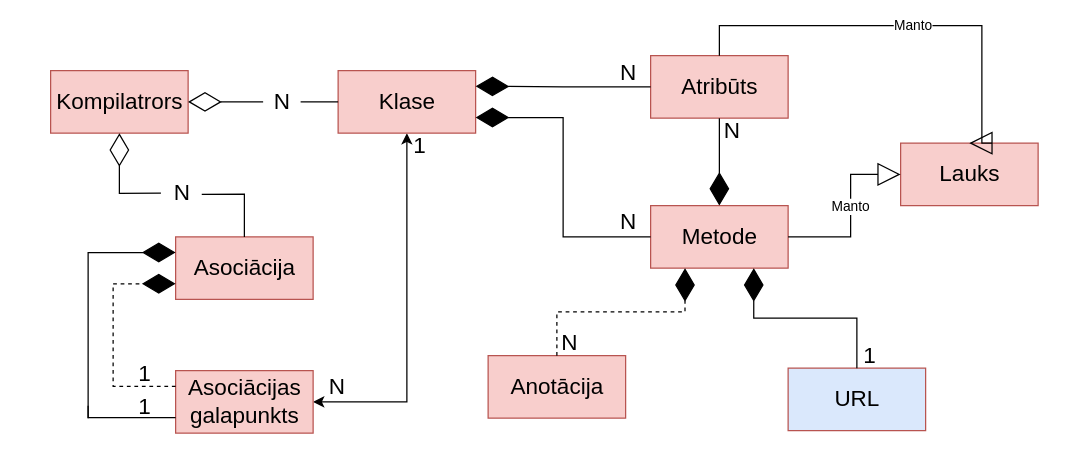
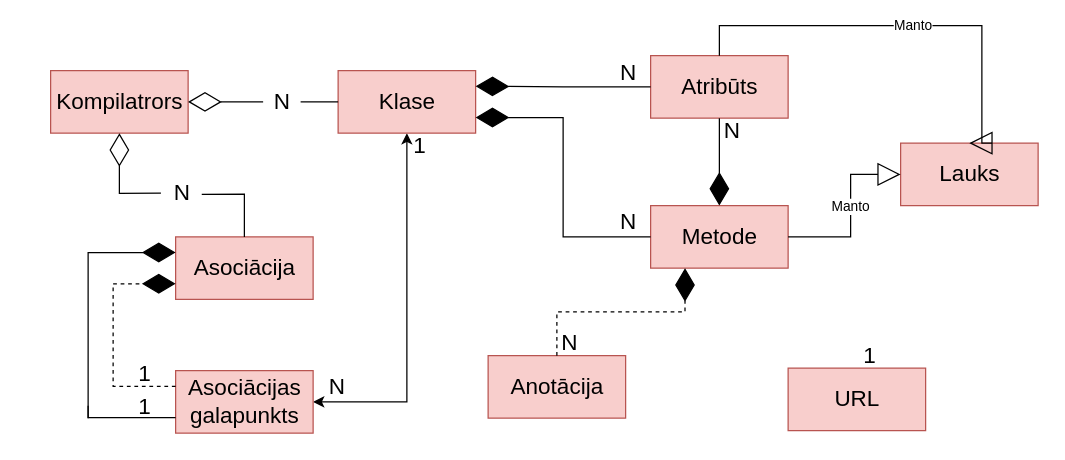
- <mxCell id="19" value="" style="endArrow=diamondThin;endFill=1;endSize=24;html=1;rounded=0;edgeStyle=orthogonalEdgeStyle;entryX=0.75;entryY=1;entryDx=0;entryDy=0;exitX=0.5;exitY=0;exitDx=0;exitDy=0;" parent="1" source="8" target="9" edge="1"><mxGeometry width="160" relative="1" as="geometry"><mxPoint x="415" y="274" as="sourcePoint" /><mxPoint x="557.5" y="174" as="targetPoint" /></mxGeometry></mxCell>
- <mxCell id="8" value="&lt;font style=&quot;font-size: 18px&quot;&gt;URL&lt;/font&gt;" style="html=1;fillColor=#dae8fc;strokeColor=#b85450;" parent="1" vertex="1"><mxGeometry x="630" y="294" width="110" height="50" as="geometry" /></mxCell>
+ <mxCell id="8" value="&lt;font style=&quot;font-size: 18px&quot;&gt;URL&lt;/font&gt;" style="html=1;fillColor=#f8cecc;strokeColor=#b85450;" parent="1" vertex="1"><mxGeometry x="630" y="294" width="110" height="50" as="geometry" /></mxCell>
